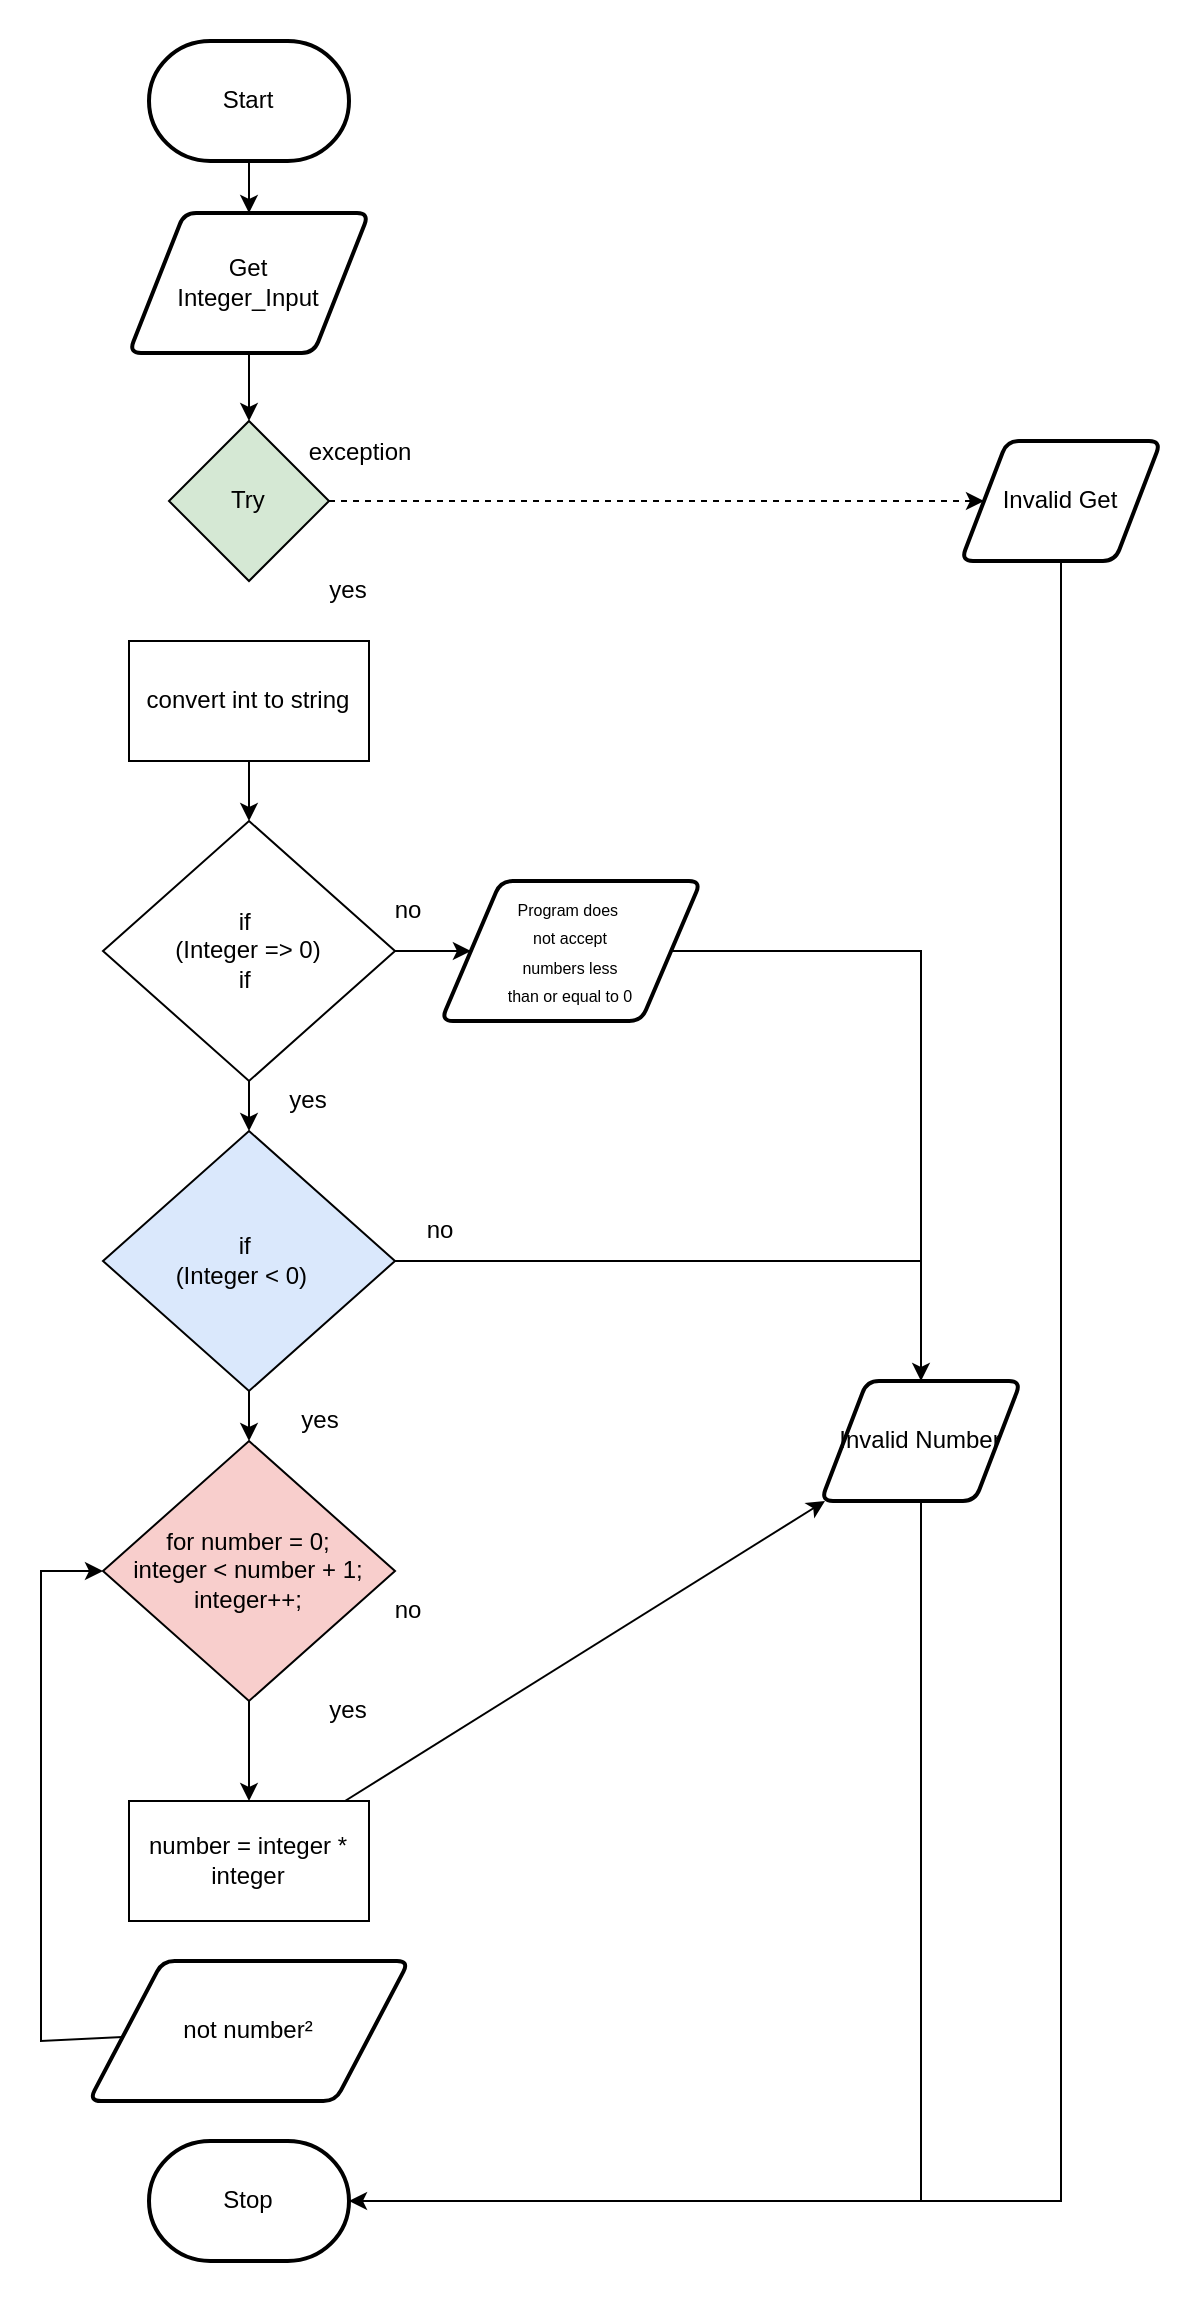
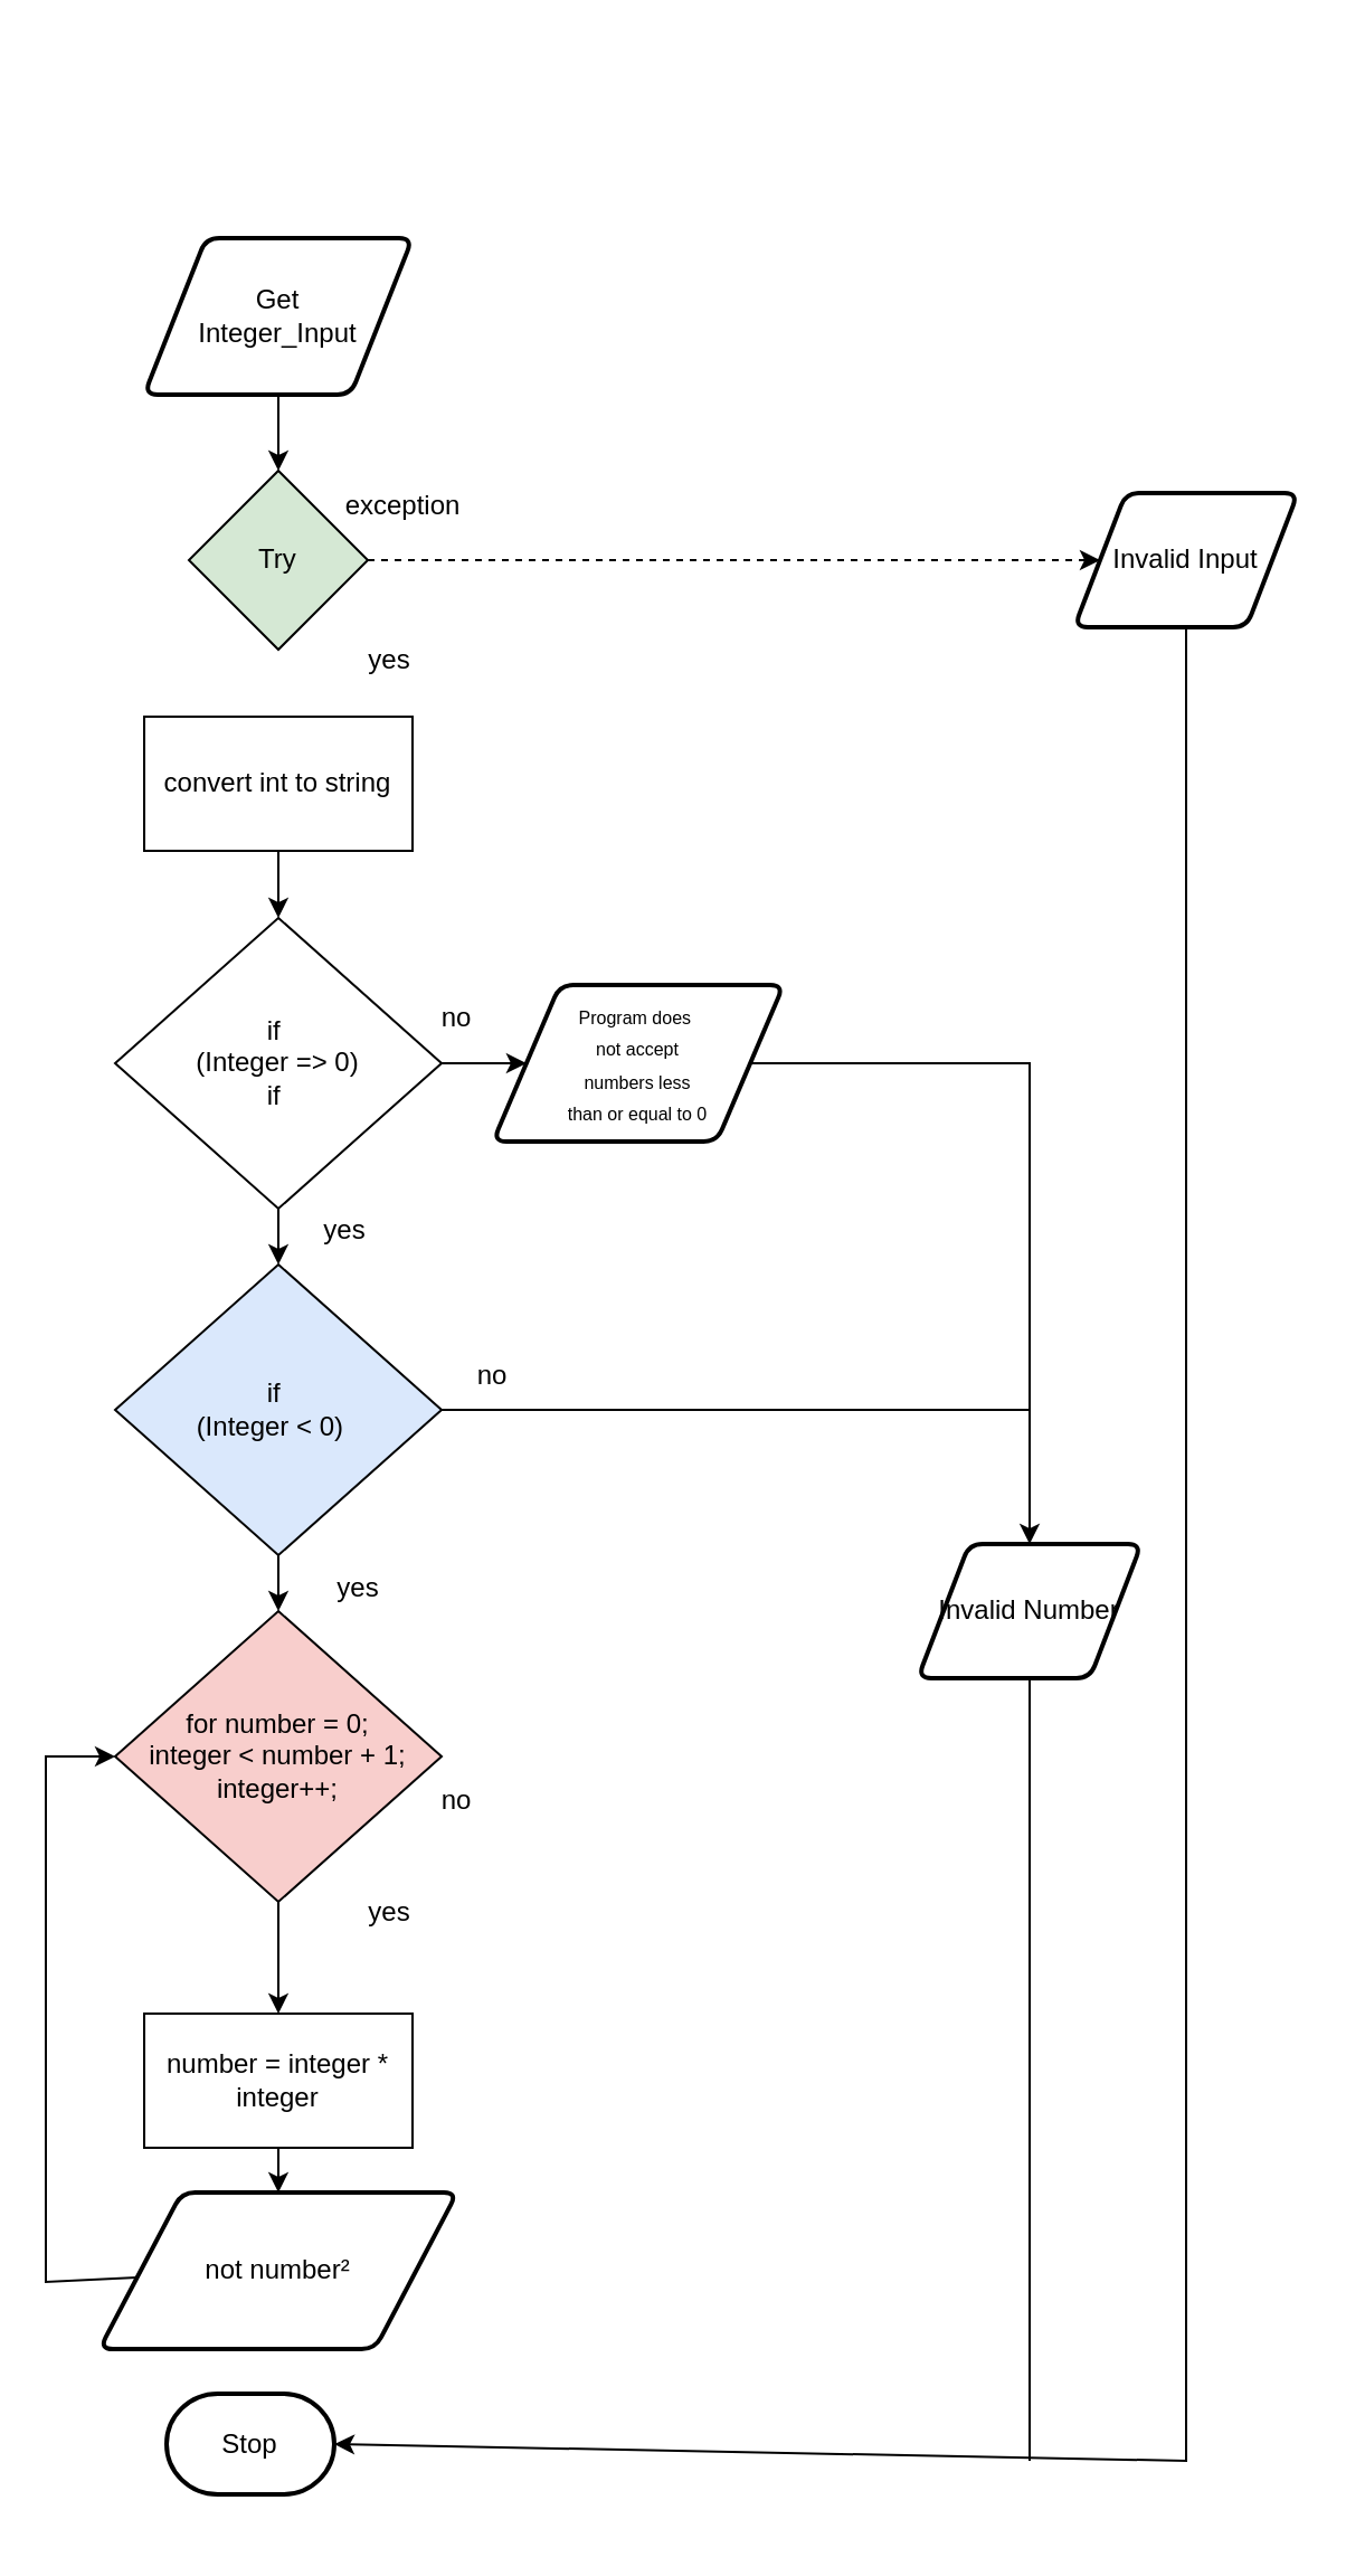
- <mxCell id="3" value="Start" style="strokeWidth=2;html=1;shape=mxgraph.flowchart.terminator;whiteSpace=wrap;" parent="1" vertex="1"><mxGeometry x="74" y="20" width="100" height="60" as="geometry" /></mxCell>
- <mxCell id="2" value="" style="edgeStyle=none;rounded=0;html=1;" parent="1" source="3" target="10" edge="1"><mxGeometry relative="1" as="geometry" /></mxCell>
- <mxCell id="8" value="Invalid Get" style="shape=parallelogram;html=1;strokeWidth=2;perimeter=parallelogramPerimeter;whiteSpace=wrap;rounded=1;arcSize=12;size=0.23;" parent="1" vertex="1"><mxGeometry x="480" y="220" width="100" height="60" as="geometry" /></mxCell>
+ <mxCell id="8" value="Invalid Input" style="shape=parallelogram;html=1;strokeWidth=2;perimeter=parallelogramPerimeter;whiteSpace=wrap;rounded=1;arcSize=12;size=0.23;" parent="1" vertex="1"><mxGeometry x="480" y="220" width="100" height="60" as="geometry" /></mxCell>
- <mxCell id="18" value="" style="edgeStyle=none;rounded=0;html=1;endArrow=classic;endFill=1;" parent="1" source="19" target="36" edge="1"><mxGeometry relative="1" as="geometry" /></mxCell>
+ <mxCell id="18" value="" style="edgeStyle=none;rounded=0;html=1;endArrow=classic;endFill=1;" parent="1" source="19" target="17" edge="1"><mxGeometry relative="1" as="geometry" /></mxCell>
- <mxCell id="4" value="Stop" style="strokeWidth=2;html=1;shape=mxgraph.flowchart.terminator;whiteSpace=wrap;rounded=1;" parent="1" vertex="1"><mxGeometry x="74" y="1070" width="100" height="60" as="geometry" /></mxCell>
+ <mxCell id="4" value="Stop" style="strokeWidth=2;html=1;shape=mxgraph.flowchart.terminator;whiteSpace=wrap;rounded=1;" parent="1" vertex="1"><mxGeometry x="74" y="1070" width="75" height="45" as="geometry" /></mxCell>
